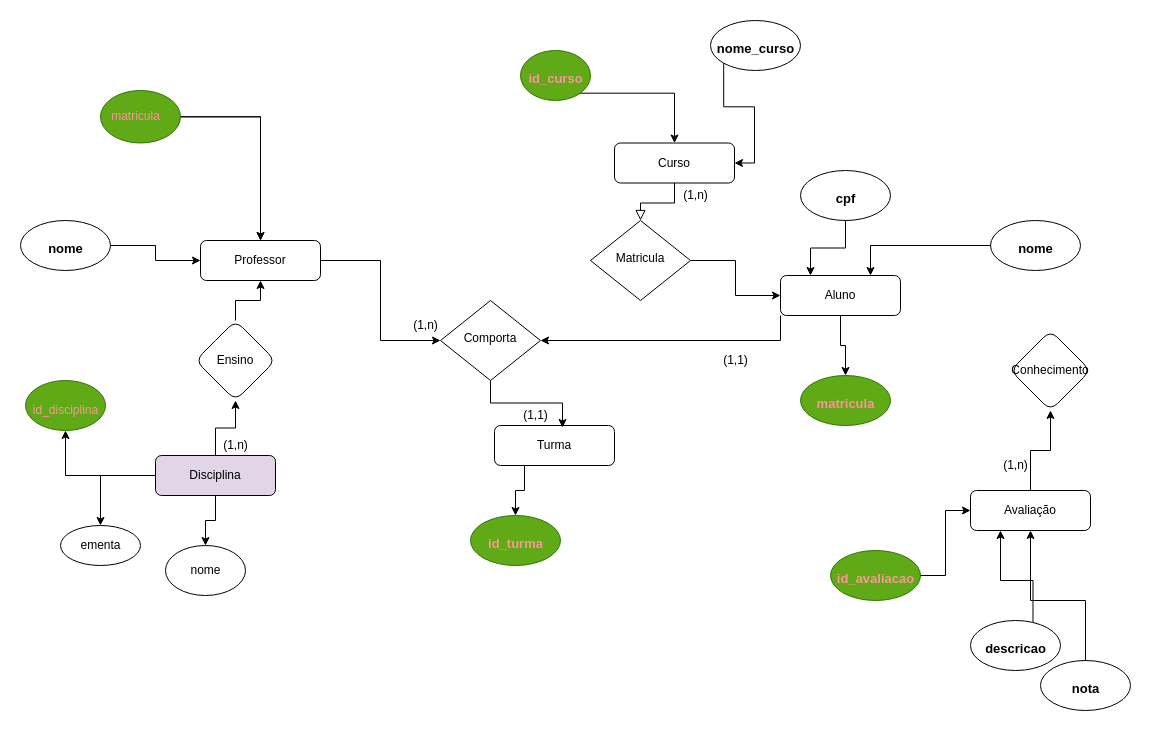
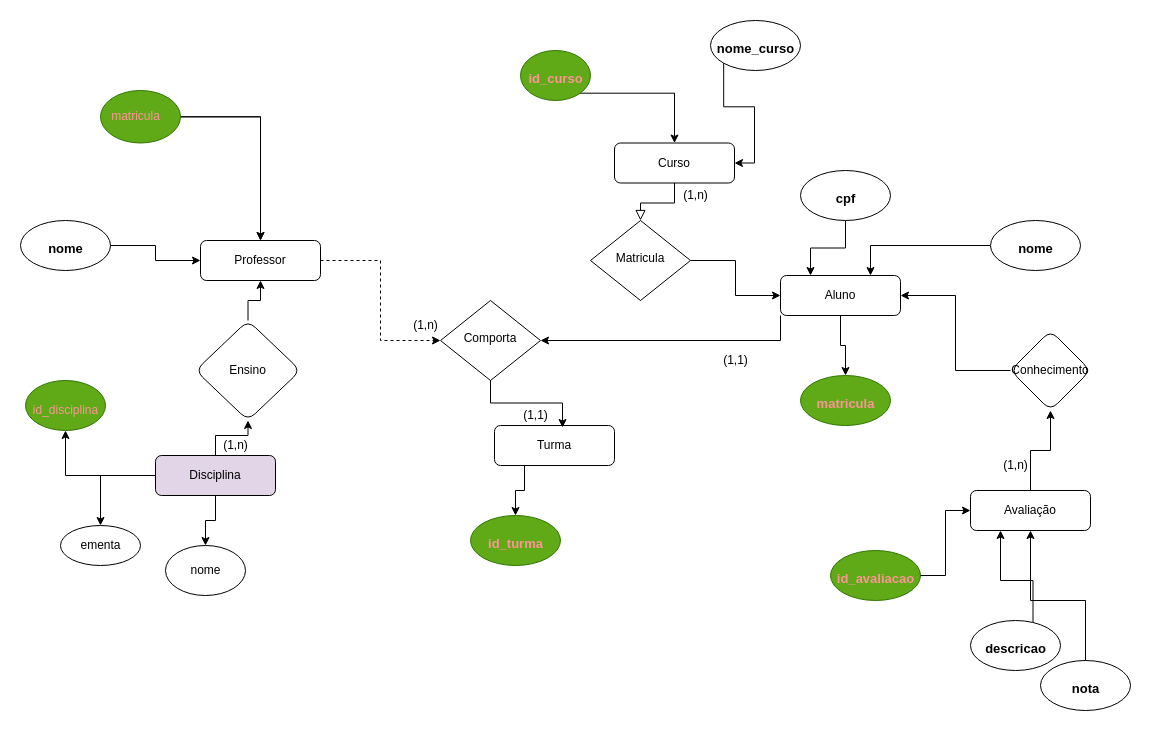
- <mxCell id="18" style="edgeStyle=orthogonalEdgeStyle;rounded=0;orthogonalLoop=1;jettySize=auto;html=1;exitX=1;exitY=0.5;exitDx=0;exitDy=0;entryX=0;entryY=0.5;entryDx=0;entryDy=0;" edge="1" parent="1" source="19" target="75"><mxGeometry relative="1" as="geometry" /></mxCell>
+ <mxCell id="18" style="edgeStyle=orthogonalEdgeStyle;rounded=0;orthogonalLoop=1;jettySize=auto;html=1;exitX=1;exitY=0.5;exitDx=0;exitDy=0;entryX=0;entryY=0.5;entryDx=0;entryDy=0;dashed=1;" edge="1" parent="1" source="19" target="75"><mxGeometry relative="1" as="geometry" /></mxCell>
+ <mxCell id="76" style="edgeStyle=orthogonalEdgeStyle;rounded=0;orthogonalLoop=1;jettySize=auto;html=1;exitX=0;exitY=0.5;exitDx=0;exitDy=0;entryX=1;entryY=0.5;entryDx=0;entryDy=0;" edge="1" parent="1" source="77" target="8"><mxGeometry relative="1" as="geometry" /></mxCell>
- <mxCell id="74" value="Ensino" style="rhombus;whiteSpace=wrap;html=1;rounded=1;glass=0;strokeWidth=1;shadow=0;" vertex="1" parent="1"><mxGeometry x="195" y="320" width="80" height="80" as="geometry" /></mxCell>
+ <mxCell id="74" value="Ensino" style="rhombus;whiteSpace=wrap;html=1;rounded=1;glass=0;strokeWidth=1;shadow=0;" vertex="1" parent="1"><mxGeometry x="195" y="320" width="105" height="100" as="geometry" /></mxCell>
